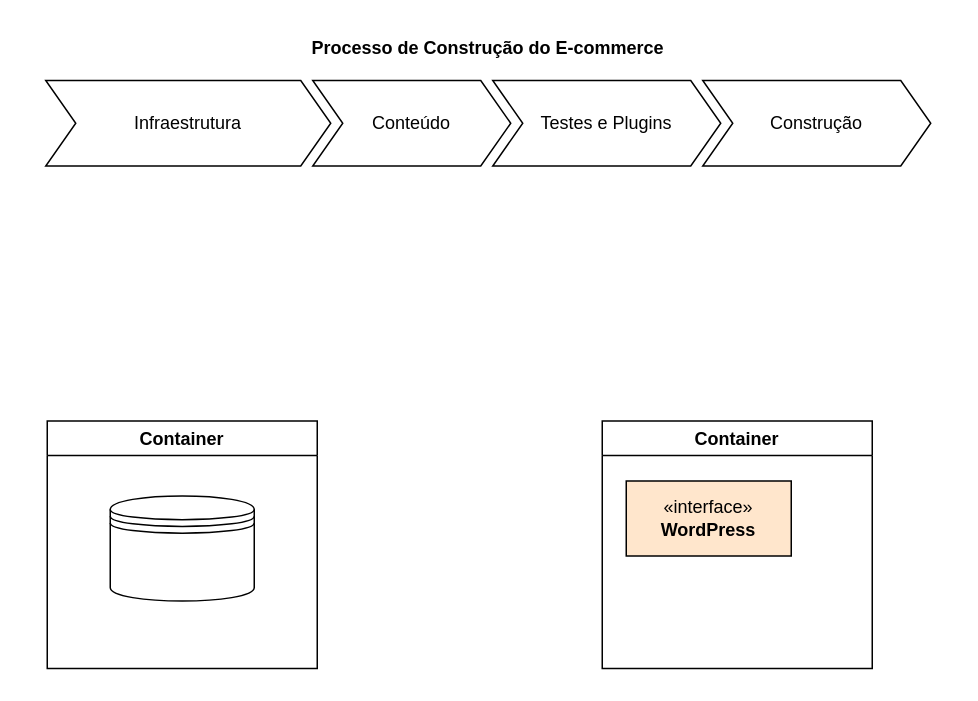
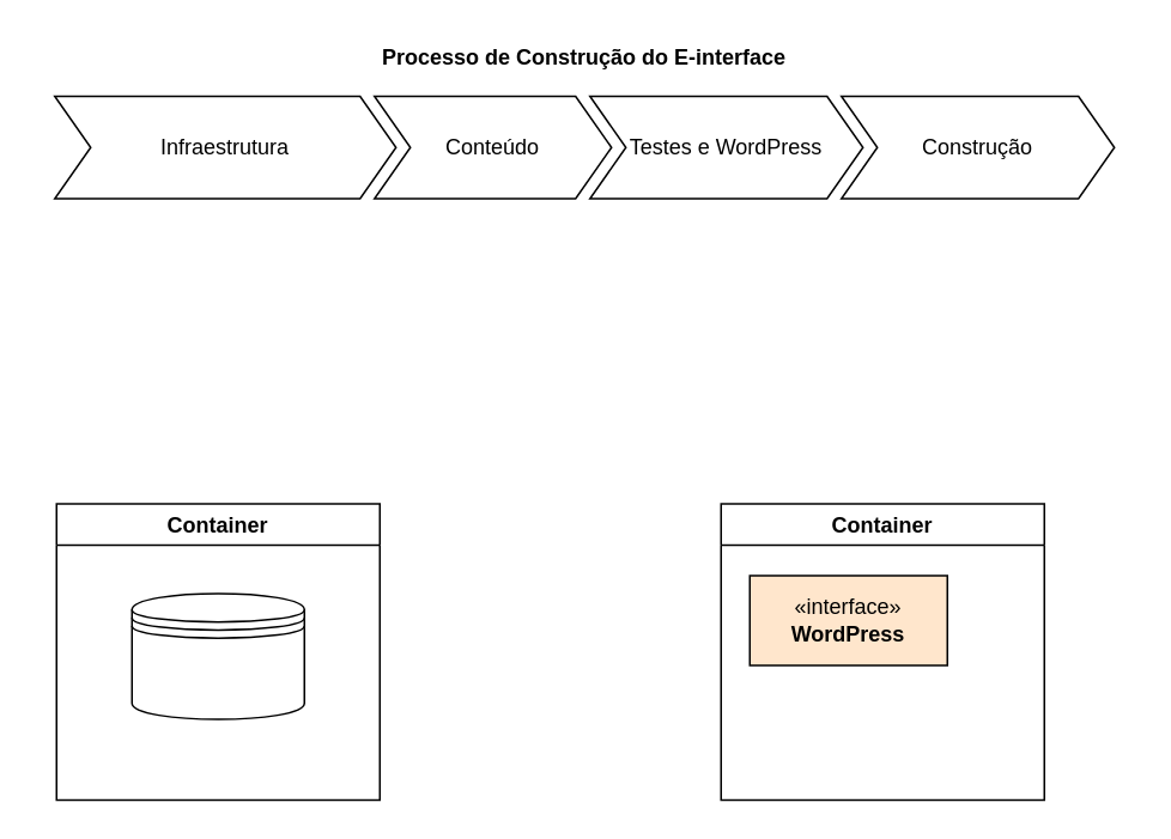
- <mxCell id="3" value="Processo de Construção do E-commerce" style="swimlane;childLayout=stackLayout;horizontal=1;fillColor=none;horizontalStack=1;resizeParent=1;resizeParentMax=0;resizeLast=0;collapsible=0;strokeColor=none;stackBorder=10;stackSpacing=-12;resizable=1;align=center;points=[];whiteSpace=wrap;html=1;" vertex="1" parent="1"><mxGeometry x="20" y="20" width="610" height="100" as="geometry" /></mxCell>
+ <mxCell id="3" value="Processo de Construção do E-interface" style="swimlane;childLayout=stackLayout;horizontal=1;fillColor=none;horizontalStack=1;resizeParent=1;resizeParentMax=0;resizeLast=0;collapsible=0;strokeColor=none;stackBorder=10;stackSpacing=-12;resizable=1;align=center;points=[];whiteSpace=wrap;html=1;" vertex="1" parent="1"><mxGeometry x="20" y="20" width="610" height="100" as="geometry" /></mxCell>
- <mxCell id="6" value="Testes e Plugins" style="shape=step;perimeter=stepPerimeter;fixedSize=1;points=[];whiteSpace=wrap;html=1;" vertex="1" parent="3"><mxGeometry x="308" y="33" width="152" height="57" as="geometry" /></mxCell>
+ <mxCell id="6" value="Testes e WordPress" style="shape=step;perimeter=stepPerimeter;fixedSize=1;points=[];whiteSpace=wrap;html=1;" vertex="1" parent="3"><mxGeometry x="308" y="33" width="152" height="57" as="geometry" /></mxCell>
